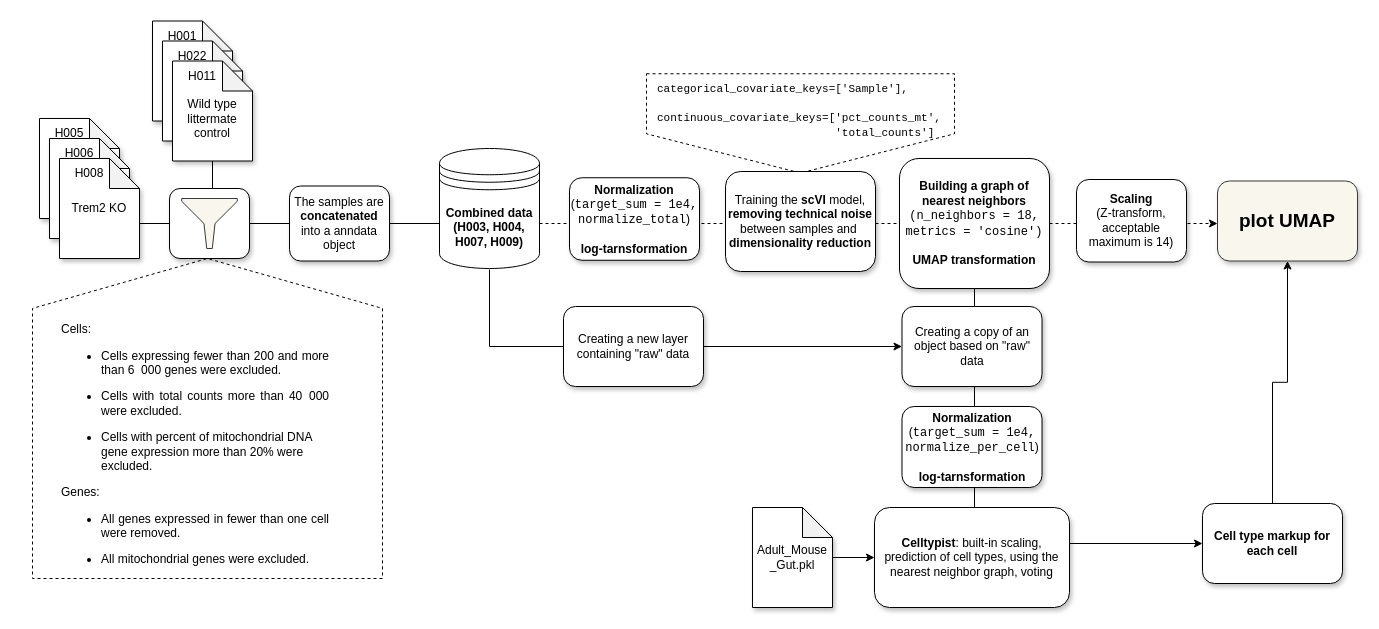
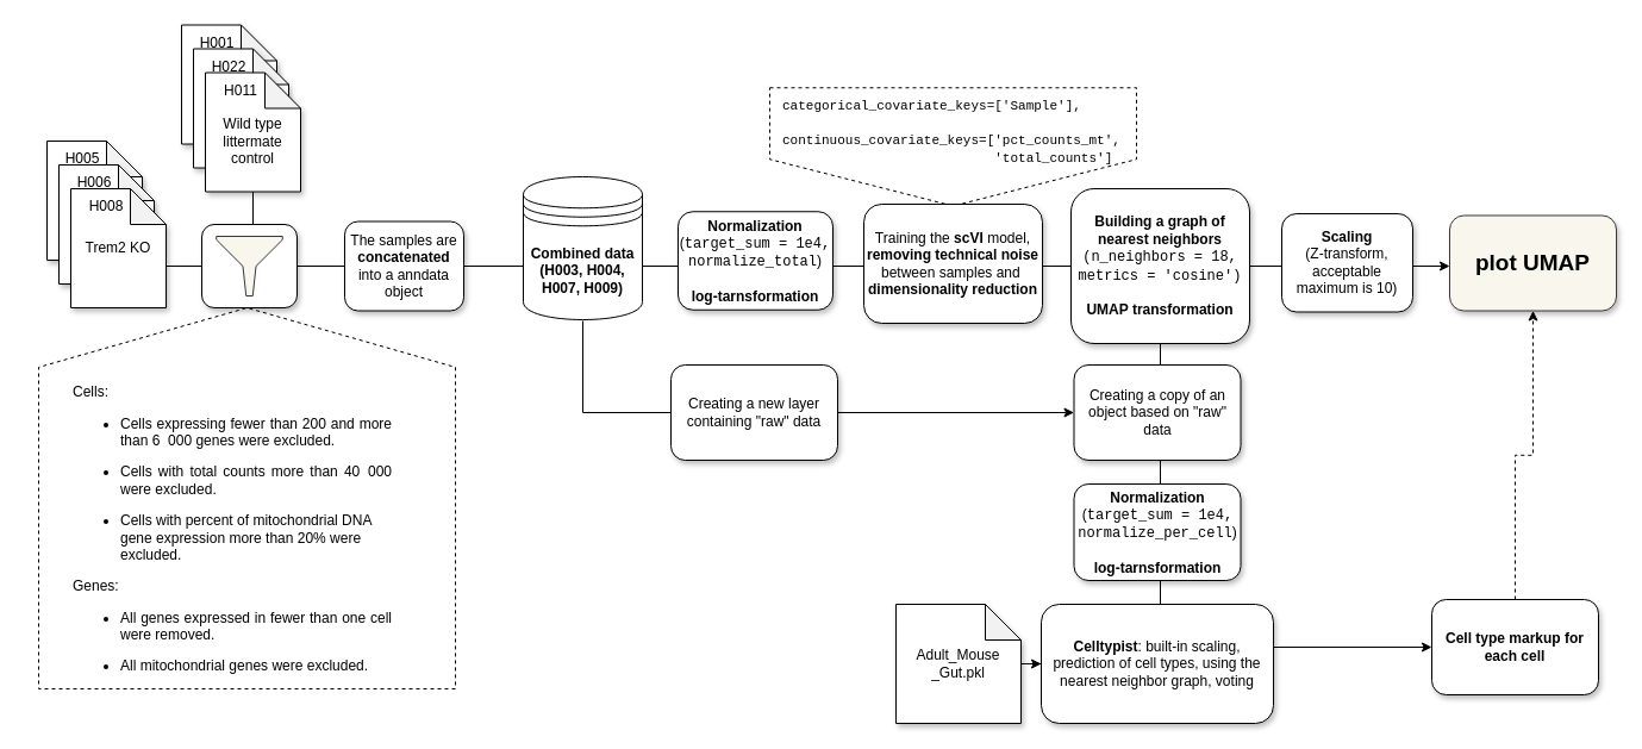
- <mxCell id="43" value="&lt;b&gt;Scaling&lt;/b&gt;&lt;br&gt;(Z-transform,&lt;br&gt;acceptable maximum is 14)" style="rounded=1;whiteSpace=wrap;html=1;shadow=1;" parent="1" vertex="1"><mxGeometry x="1076" y="179" width="110" height="82.5" as="geometry" /></mxCell>
+ <mxCell id="43" value="&lt;b&gt;Scaling&lt;/b&gt;&lt;br&gt;(Z-transform,&lt;br&gt;acceptable maximum is 10)" style="rounded=1;whiteSpace=wrap;html=1;shadow=1;" parent="1" vertex="1"><mxGeometry x="1076" y="179" width="110" height="82.5" as="geometry" /></mxCell>
- <mxCell id="26" style="edgeStyle=orthogonalEdgeStyle;rounded=0;orthogonalLoop=1;jettySize=auto;html=1;exitX=1;exitY=0.5;exitDx=0;exitDy=0;dashed=1;" parent="1" source="27" target="31" edge="1"><mxGeometry relative="1" as="geometry"><Array as="points"><mxPoint x="859" y="223" /><mxPoint x="859" y="223" /></Array></mxGeometry></mxCell>
+ <mxCell id="26" style="edgeStyle=orthogonalEdgeStyle;rounded=0;orthogonalLoop=1;jettySize=auto;html=1;exitX=1;exitY=0.5;exitDx=0;exitDy=0;" parent="1" source="27" target="31" edge="1"><mxGeometry relative="1" as="geometry"><Array as="points"><mxPoint x="859" y="223" /><mxPoint x="859" y="223" /></Array></mxGeometry></mxCell>
- <mxCell id="37" style="edgeStyle=orthogonalEdgeStyle;rounded=0;orthogonalLoop=1;jettySize=auto;html=1;exitX=0.5;exitY=0;exitDx=0;exitDy=0;entryX=0.5;entryY=1;entryDx=0;entryDy=0;" parent="1" source="38" target="31" edge="1"><mxGeometry relative="1" as="geometry" /></mxCell>
+ <mxCell id="37" style="edgeStyle=orthogonalEdgeStyle;rounded=0;orthogonalLoop=1;jettySize=auto;html=1;exitX=0.5;exitY=0;exitDx=0;exitDy=0;entryX=0.5;entryY=1;entryDx=0;entryDy=0;dashed=1;" parent="1" source="38" target="31" edge="1"><mxGeometry relative="1" as="geometry" /></mxCell>
- <mxCell id="35" value="&lt;div&gt;Adult_Mouse&lt;/div&gt;&lt;div&gt;_Gut.pkl&lt;/div&gt;" style="shape=note;whiteSpace=wrap;html=1;backgroundOutline=1;darkOpacity=0.05;shadow=1;" parent="1" vertex="1"><mxGeometry x="752" y="507" width="80" height="100" as="geometry" /></mxCell>
+ <mxCell id="35" value="&lt;div&gt;Adult_Mouse&lt;/div&gt;&lt;div&gt;_Gut.pkl&lt;/div&gt;" style="shape=note;whiteSpace=wrap;html=1;backgroundOutline=1;darkOpacity=0.05;shadow=1;" parent="1" vertex="1"><mxGeometry x="752" y="507" width="105" height="100" as="geometry" /></mxCell>
